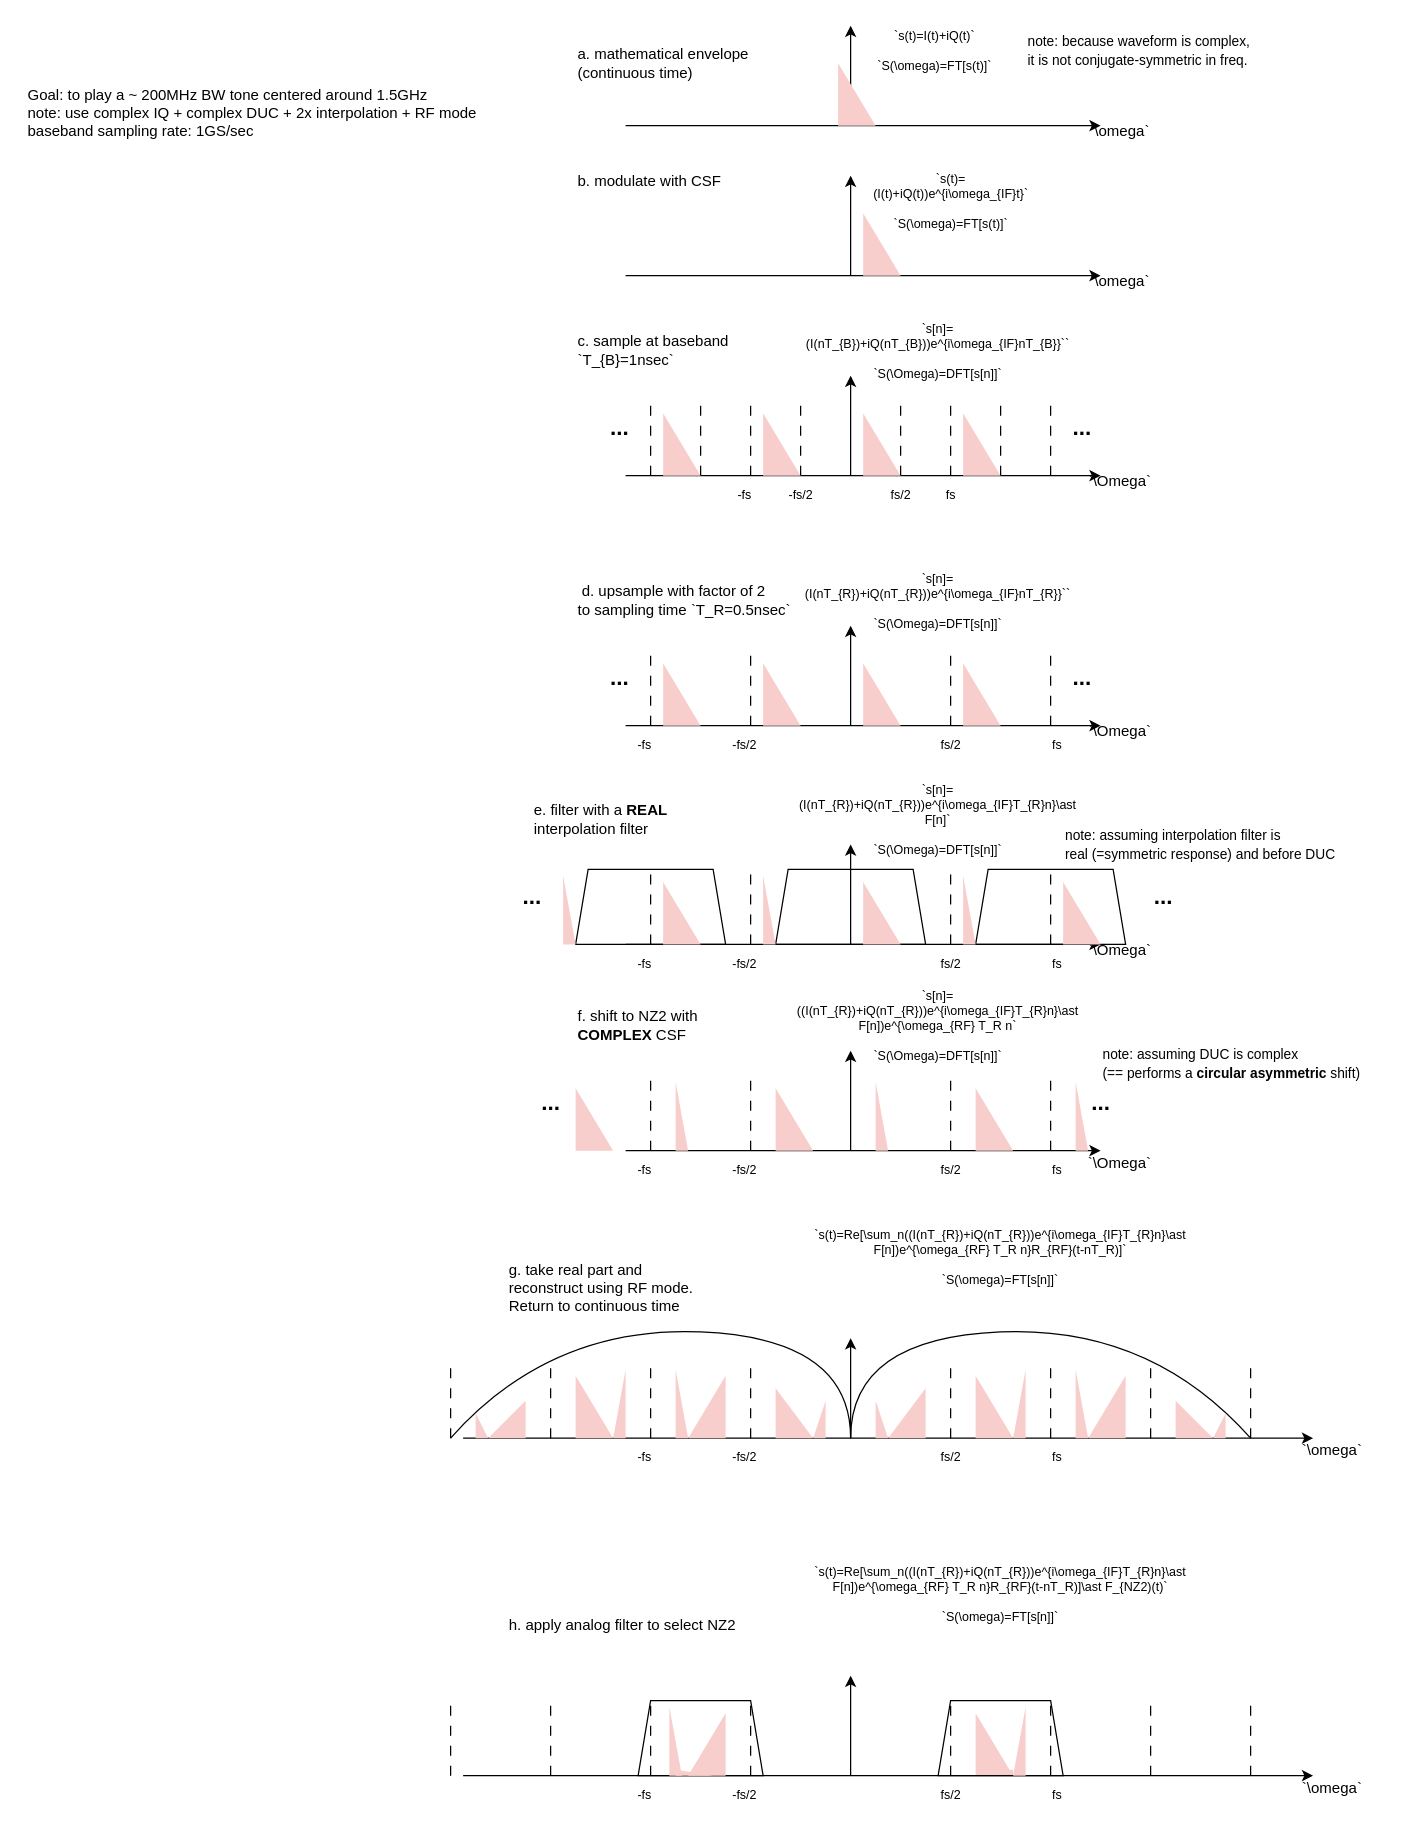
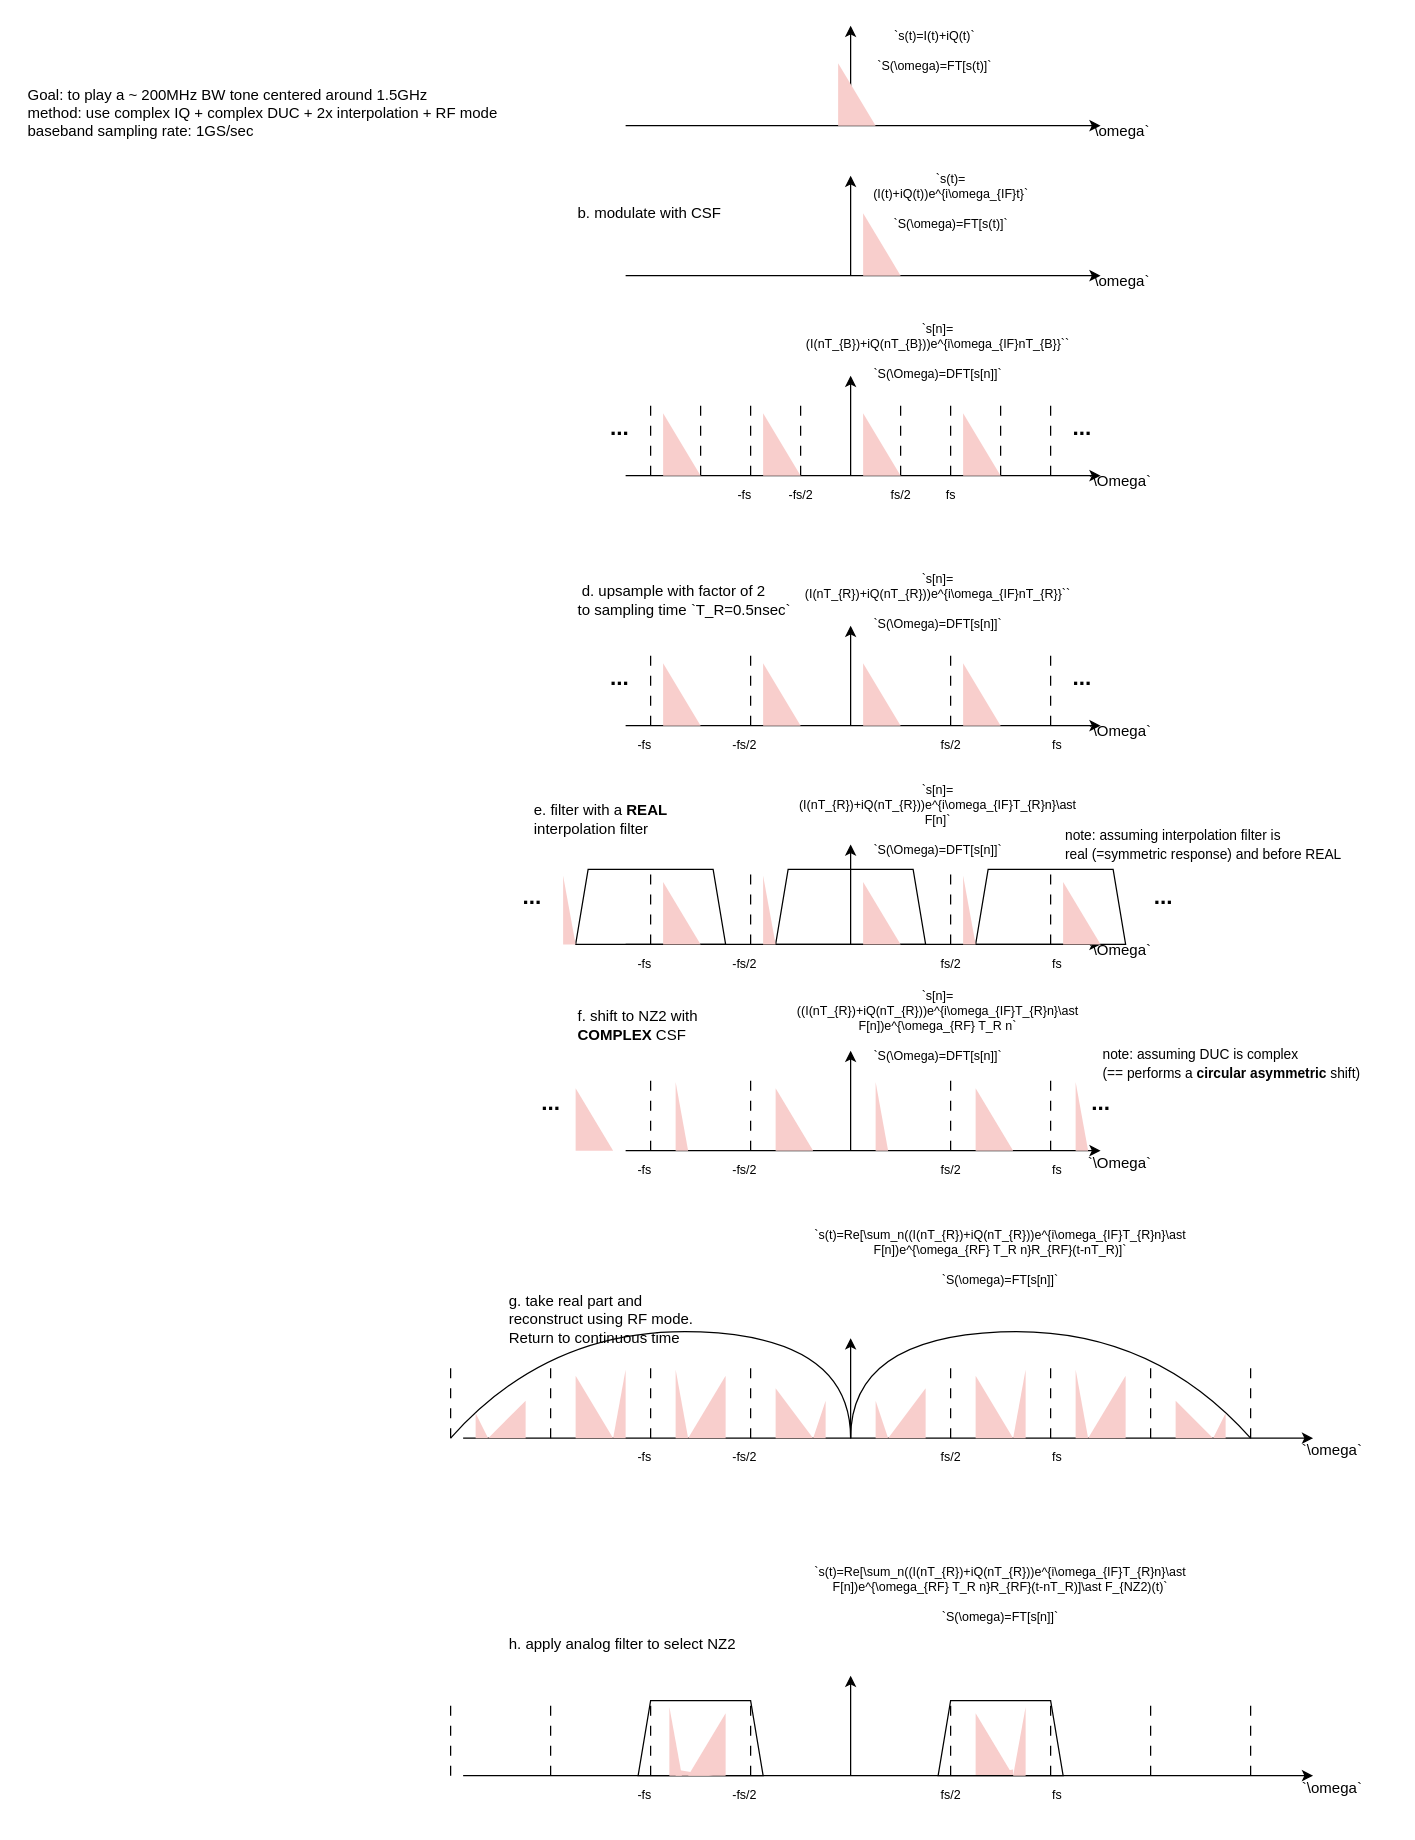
- <mxCell id="60" value="&lt;font style=&quot;font-size: 11px;&quot;&gt;note: because waveform is complex,&lt;/font&gt;&lt;div&gt;&lt;font style=&quot;font-size: 11px;&quot;&gt;it is not conjugate-symmetric in freq.&lt;br&gt;&lt;/font&gt;&lt;/div&gt;" style="text;html=1;align=left;verticalAlign=middle;resizable=0;points=[];autosize=1;strokeColor=none;fillColor=none;" vertex="1" parent="1"><mxGeometry x="820" y="20" width="200" height="40" as="geometry" /></mxCell>
- <mxCell id="25" value="a. mathematical envelope&lt;br&gt;(continuous time)" style="text;html=1;align=left;verticalAlign=middle;resizable=0;points=[];autosize=1;strokeColor=none;fillColor=none;" vertex="1" parent="1"><mxGeometry x="460" y="30" width="160" height="40" as="geometry" /></mxCell>
- <mxCell id="138" value="Goal: to play a ~ 200MHz BW tone centered around 1.5GHz&lt;div&gt;note: use complex IQ + complex DUC + 2x interpolation + RF mode&lt;/div&gt;&lt;div&gt;baseband sampling rate: 1GS/sec&lt;/div&gt;" style="text;html=1;align=left;verticalAlign=middle;resizable=0;points=[];autosize=1;strokeColor=none;fillColor=none;fontFamily=Helvetica;fontSize=12;fontColor=default;" vertex="1" parent="1"><mxGeometry x="20" y="60" width="400" height="60" as="geometry" /></mxCell>
+ <mxCell id="138" value="Goal: to play a ~ 200MHz BW tone centered around 1.5GHz&lt;div&gt;method: use complex IQ + complex DUC + 2x interpolation + RF mode&lt;/div&gt;&lt;div&gt;baseband sampling rate: 1GS/sec&lt;/div&gt;" style="text;html=1;align=left;verticalAlign=middle;resizable=0;points=[];autosize=1;strokeColor=none;fillColor=none;fontFamily=Helvetica;fontSize=12;fontColor=default;" vertex="1" parent="1"><mxGeometry x="20" y="60" width="400" height="60" as="geometry" /></mxCell>
- <mxCell id="37" value="b. modulate with CSF" style="text;html=1;align=left;verticalAlign=middle;resizable=0;points=[];autosize=1;strokeColor=none;fillColor=none;" vertex="1" parent="1"><mxGeometry x="460" y="130" width="140" height="30" as="geometry" /></mxCell>
+ <mxCell id="37" value="b. modulate with CSF" style="text;html=1;align=left;verticalAlign=middle;resizable=0;points=[];autosize=1;strokeColor=none;fillColor=none;" vertex="1" parent="1"><mxGeometry x="460" y="155" width="140" height="30" as="geometry" /></mxCell>
- <mxCell id="27" value="c. sample at baseband&lt;div&gt;`T_{B}=1nsec`&lt;/div&gt;" style="text;html=1;align=left;verticalAlign=middle;resizable=0;points=[];autosize=1;strokeColor=none;fillColor=none;" vertex="1" parent="1"><mxGeometry x="460" y="260" width="140" height="40" as="geometry" /></mxCell>
- <mxCell id="95" value="&lt;font style=&quot;font-size: 11px;&quot;&gt;note: assuming interpolation filter is&lt;/font&gt;&lt;div&gt;&lt;font style=&quot;font-size: 11px;&quot;&gt;real (=symmetric response) and before DUC&lt;/font&gt;&lt;/div&gt;" style="text;html=1;align=left;verticalAlign=middle;resizable=0;points=[];autosize=1;strokeColor=none;fillColor=none;" vertex="1" parent="1"><mxGeometry x="850" y="655" width="240" height="40" as="geometry" /></mxCell>
+ <mxCell id="95" value="&lt;font style=&quot;font-size: 11px;&quot;&gt;note: assuming interpolation filter is&lt;/font&gt;&lt;div&gt;&lt;font style=&quot;font-size: 11px;&quot;&gt;real (=symmetric response) and before REAL&lt;/font&gt;&lt;/div&gt;" style="text;html=1;align=left;verticalAlign=middle;resizable=0;points=[];autosize=1;strokeColor=none;fillColor=none;" vertex="1" parent="1"><mxGeometry x="850" y="655" width="240" height="40" as="geometry" /></mxCell>
- <mxCell id="106" value="&lt;div&gt;g. take real part and&lt;/div&gt;&lt;div&gt;reconstruct using RF mode.&lt;/div&gt;&lt;div&gt;Return to continuous time&lt;/div&gt;" style="text;html=1;align=left;verticalAlign=middle;resizable=0;points=[];autosize=1;strokeColor=none;fillColor=none;" vertex="1" parent="1"><mxGeometry x="405" y="1000" width="170" height="60" as="geometry" /></mxCell>
+ <mxCell id="106" value="&lt;div&gt;g. take real part and&lt;/div&gt;&lt;div&gt;reconstruct using RF mode.&lt;/div&gt;&lt;div&gt;Return to continuous time&lt;/div&gt;" style="text;html=1;align=left;verticalAlign=middle;resizable=0;points=[];autosize=1;strokeColor=none;fillColor=none;" vertex="1" parent="1"><mxGeometry x="405" y="1025" width="170" height="60" as="geometry" /></mxCell>
- <mxCell id="124" value="&lt;div&gt;h. apply analog filter to select NZ2&lt;/div&gt;" style="text;html=1;align=left;verticalAlign=middle;resizable=0;points=[];autosize=1;strokeColor=none;fillColor=none;" vertex="1" parent="1"><mxGeometry x="405" y="1285" width="200" height="30" as="geometry" /></mxCell>
+ <mxCell id="124" value="&lt;div&gt;h. apply analog filter to select NZ2&lt;/div&gt;" style="text;html=1;align=left;verticalAlign=middle;resizable=0;points=[];autosize=1;strokeColor=none;fillColor=none;" vertex="1" parent="1"><mxGeometry x="405" y="1300" width="200" height="30" as="geometry" /></mxCell>
